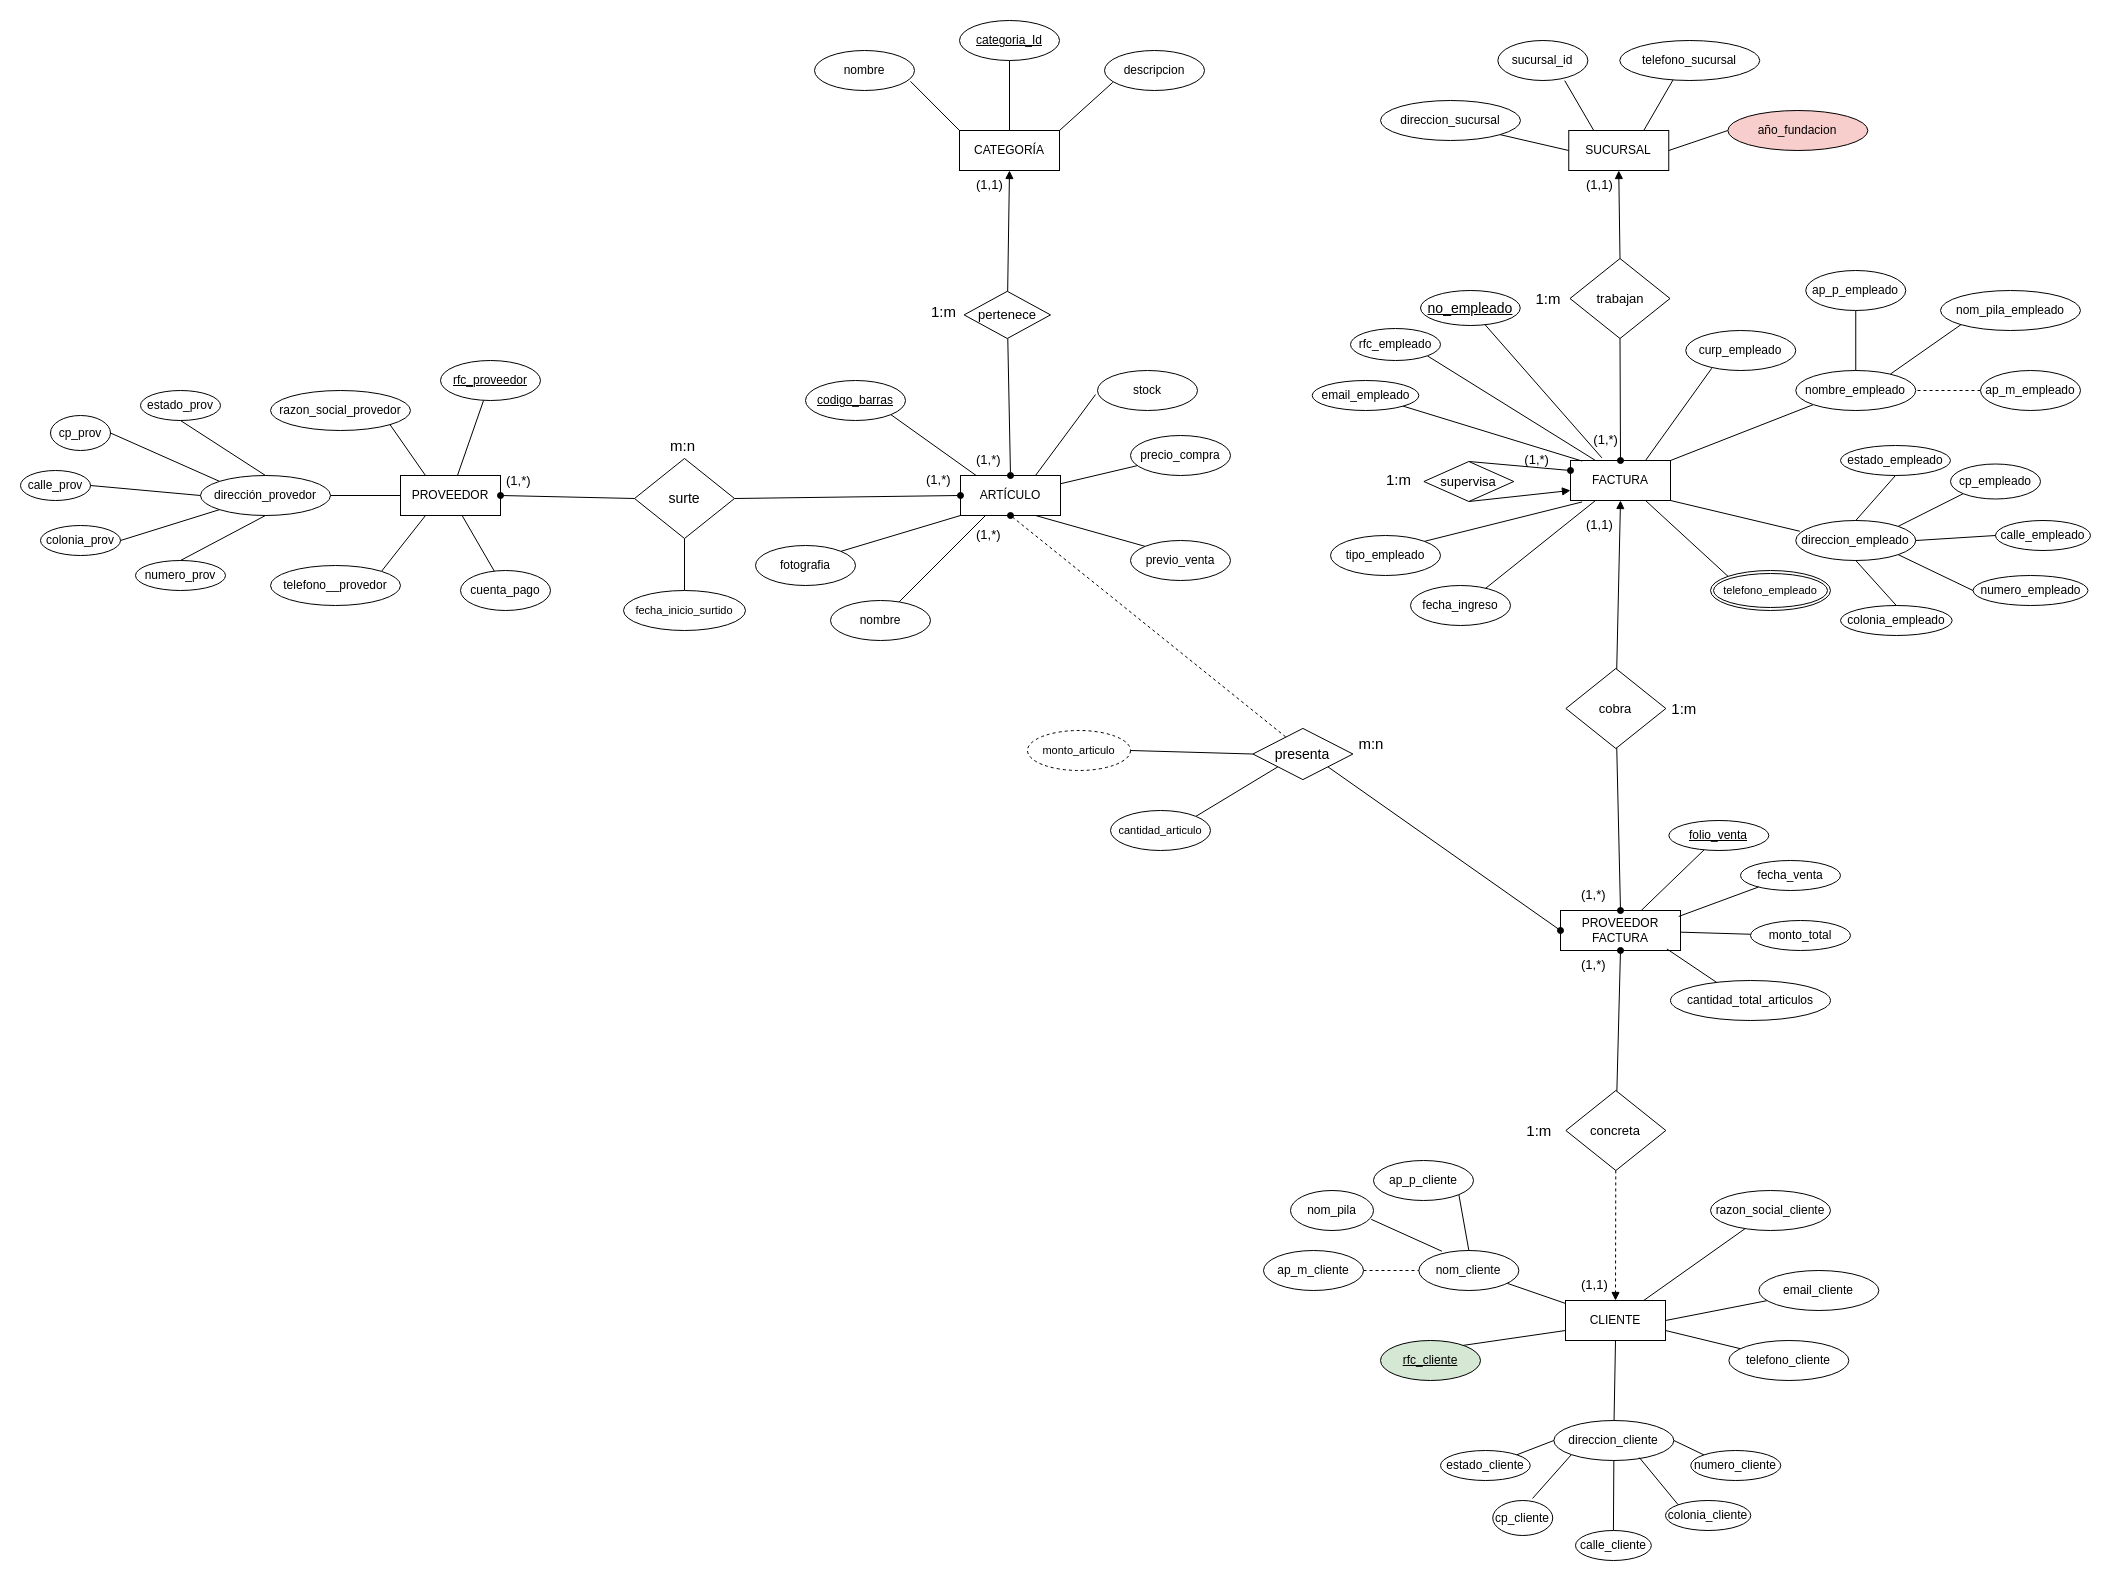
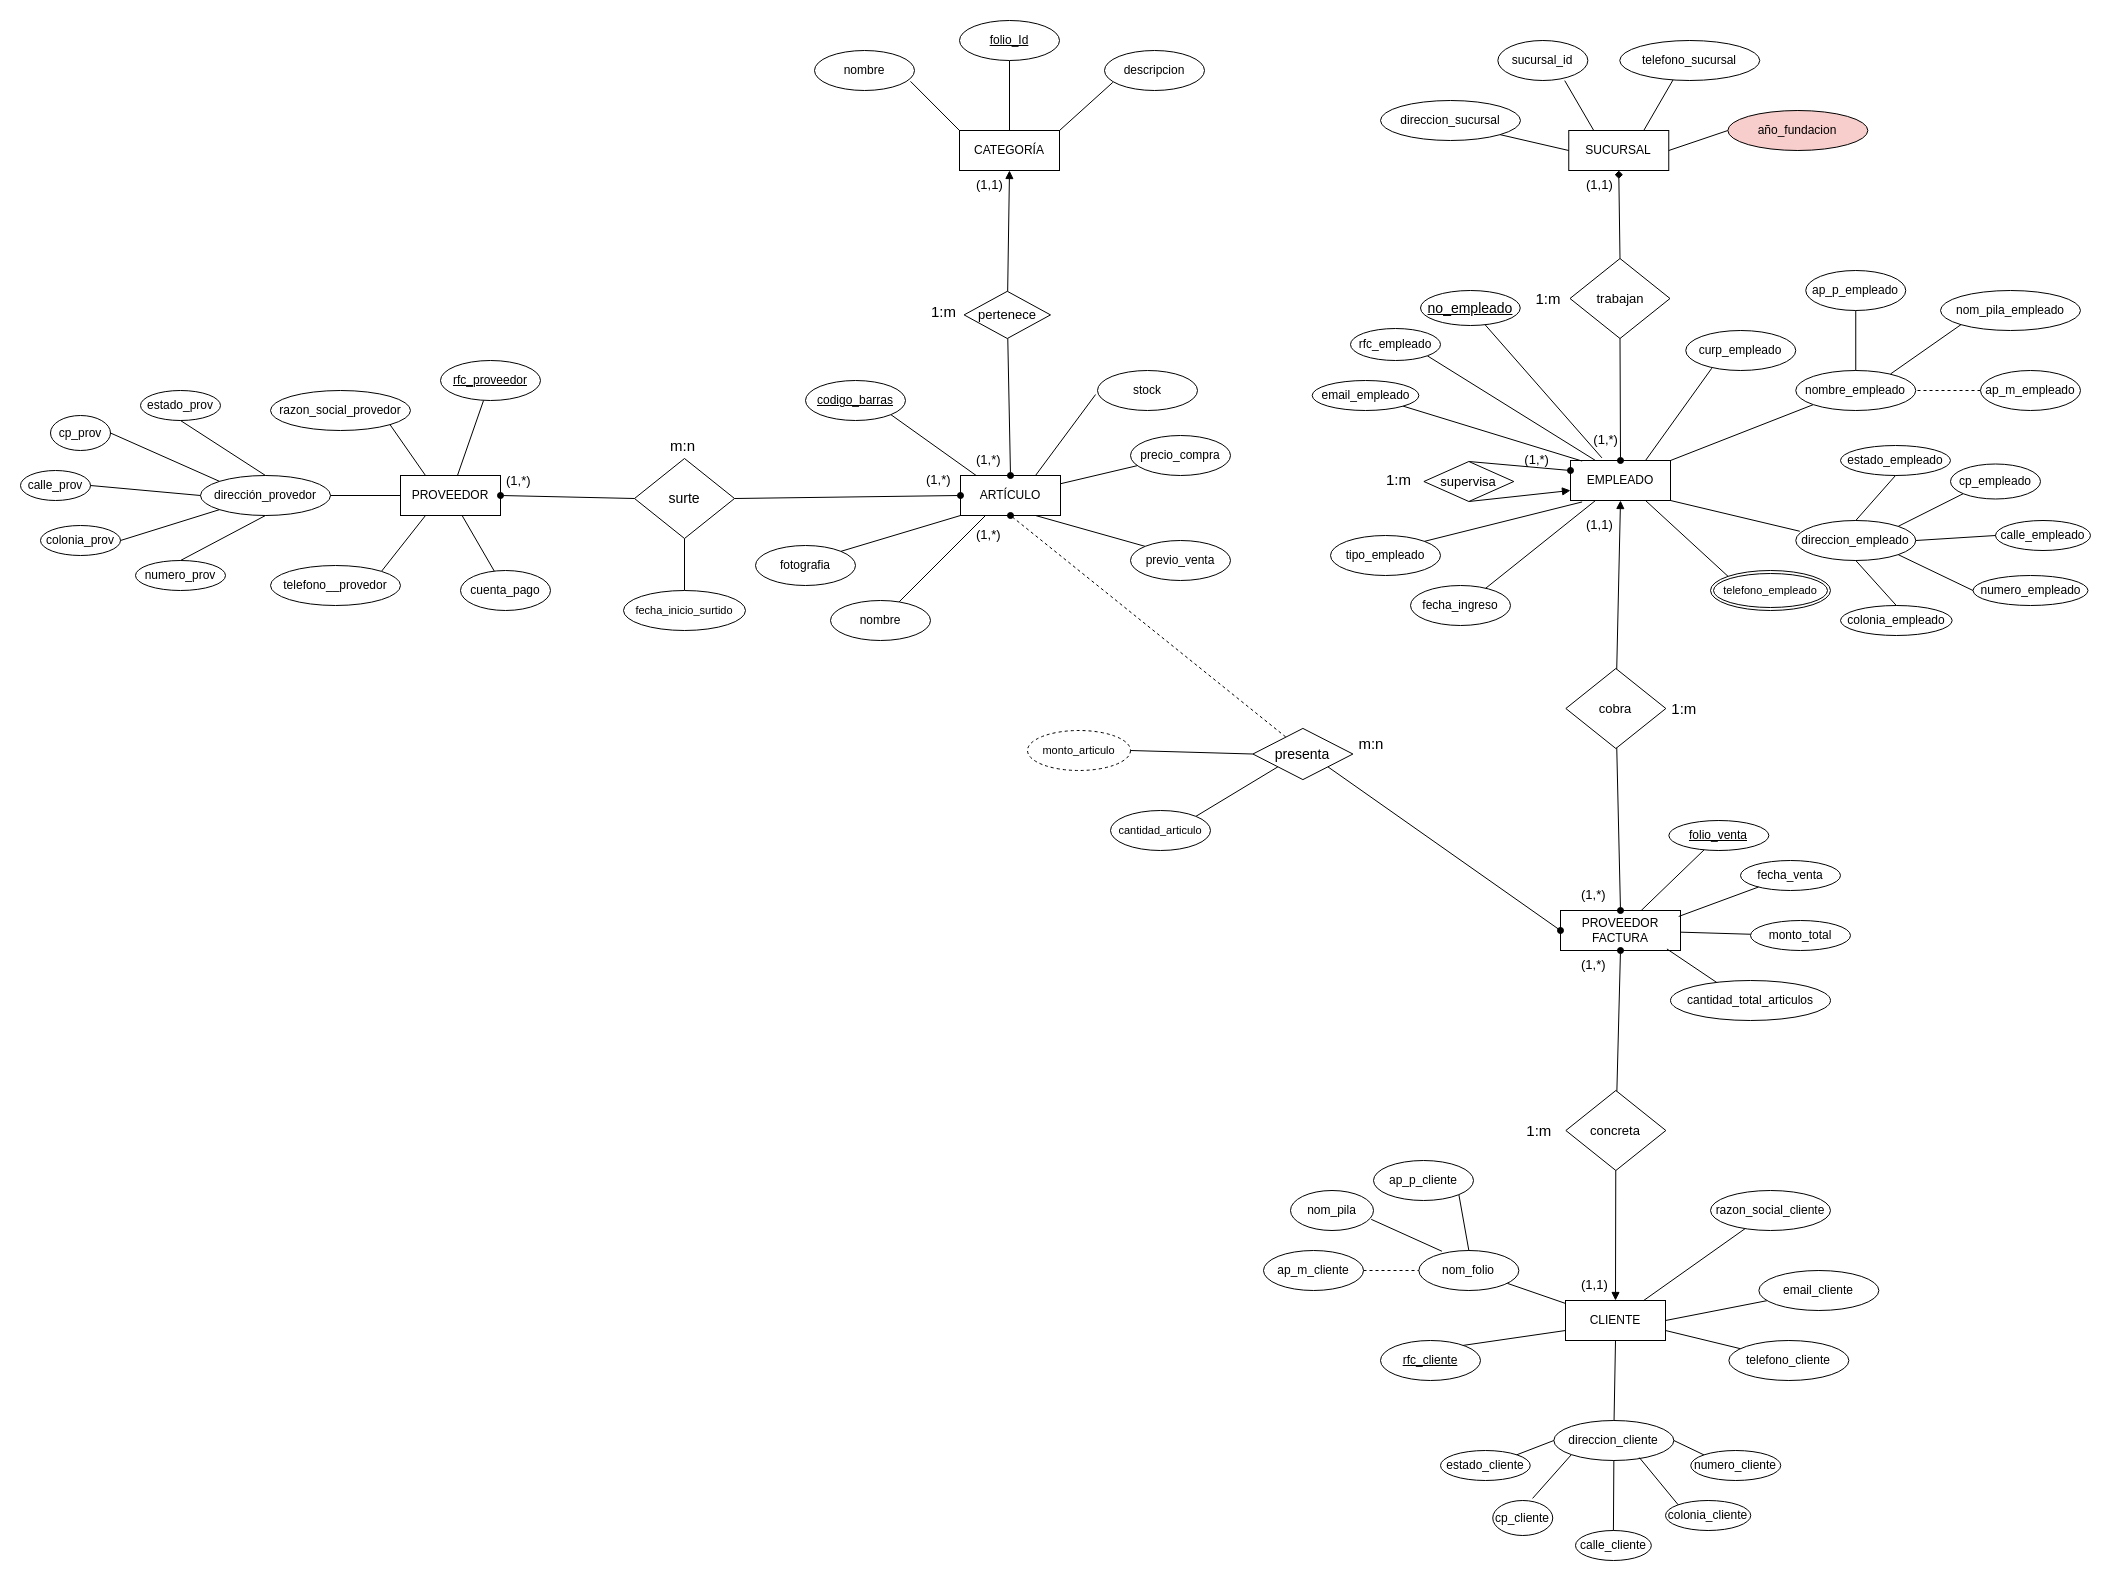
- <mxCell id="18" value="&lt;u&gt;categoria_Id&lt;/u&gt;" style="ellipse;whiteSpace=wrap;html=1;align=center;" parent="1" vertex="1"><mxGeometry x="959" y="20" width="100" height="40" as="geometry" /></mxCell>
+ <mxCell id="18" value="&lt;u&gt;folio_Id&lt;/u&gt;" style="ellipse;whiteSpace=wrap;html=1;align=center;" parent="1" vertex="1"><mxGeometry x="959" y="20" width="100" height="40" as="geometry" /></mxCell>
- <mxCell id="130" style="edgeStyle=none;rounded=0;orthogonalLoop=1;jettySize=auto;html=1;startArrow=none;startFill=0;endArrow=block;endFill=1;fontFamily=Helvetica;fontSize=13;entryX=0.5;entryY=1;entryDx=0;entryDy=0;exitX=0.5;exitY=0;exitDx=0;exitDy=0;" parent="1" source="128" target="65" edge="1"><mxGeometry relative="1" as="geometry"><mxPoint x="1580" y="308" as="targetPoint" /></mxGeometry></mxCell>
+ <mxCell id="130" style="edgeStyle=none;rounded=0;orthogonalLoop=1;jettySize=auto;html=1;startArrow=none;startFill=0;endArrow=diamond;endFill=1;fontFamily=Helvetica;fontSize=13;entryX=0.5;entryY=1;entryDx=0;entryDy=0;exitX=0.5;exitY=0;exitDx=0;exitDy=0;" parent="1" source="128" target="65" edge="1"><mxGeometry relative="1" as="geometry"><mxPoint x="1580" y="308" as="targetPoint" /></mxGeometry></mxCell>
- <mxCell id="48" value="FACTURA" style="whiteSpace=wrap;html=1;align=center;" parent="1" vertex="1"><mxGeometry x="1570" y="460" width="100" height="40" as="geometry" /></mxCell>
+ <mxCell id="48" value="EMPLEADO" style="whiteSpace=wrap;html=1;align=center;" parent="1" vertex="1"><mxGeometry x="1570" y="460" width="100" height="40" as="geometry" /></mxCell>
- <mxCell id="113" style="edgeStyle=none;rounded=0;orthogonalLoop=1;jettySize=auto;html=1;startArrow=none;startFill=0;endArrow=block;endFill=1;fontFamily=Helvetica;fontSize=13;entryX=0.5;entryY=0;entryDx=0;entryDy=0;dashed=1;" parent="1" source="111" target="33" edge="1"><mxGeometry relative="1" as="geometry"><mxPoint x="1090" y="1108" as="targetPoint" /></mxGeometry></mxCell>
+ <mxCell id="113" style="edgeStyle=none;rounded=0;orthogonalLoop=1;jettySize=auto;html=1;startArrow=none;startFill=0;endArrow=block;endFill=1;fontFamily=Helvetica;fontSize=13;entryX=0.5;entryY=0;entryDx=0;entryDy=0;" parent="1" source="111" target="33" edge="1"><mxGeometry relative="1" as="geometry"><mxPoint x="1090" y="1108" as="targetPoint" /></mxGeometry></mxCell>
- <mxCell id="37" value="nom_cliente" style="ellipse;whiteSpace=wrap;html=1;align=center;" parent="1" vertex="1"><mxGeometry x="1418.35" y="1250" width="100" height="40" as="geometry" /></mxCell>
+ <mxCell id="37" value="nom_folio" style="ellipse;whiteSpace=wrap;html=1;align=center;" parent="1" vertex="1"><mxGeometry x="1418.35" y="1250" width="100" height="40" as="geometry" /></mxCell>
- <mxCell id="35" value="&lt;u&gt;rfc_cliente&lt;/u&gt;" style="ellipse;whiteSpace=wrap;html=1;align=center;fillColor=#d5e8d4;" parent="1" vertex="1"><mxGeometry x="1380" y="1340" width="100" height="40" as="geometry" /></mxCell>
+ <mxCell id="35" value="&lt;u&gt;rfc_cliente&lt;/u&gt;" style="ellipse;whiteSpace=wrap;html=1;align=center;" parent="1" vertex="1"><mxGeometry x="1380" y="1340" width="100" height="40" as="geometry" /></mxCell>
